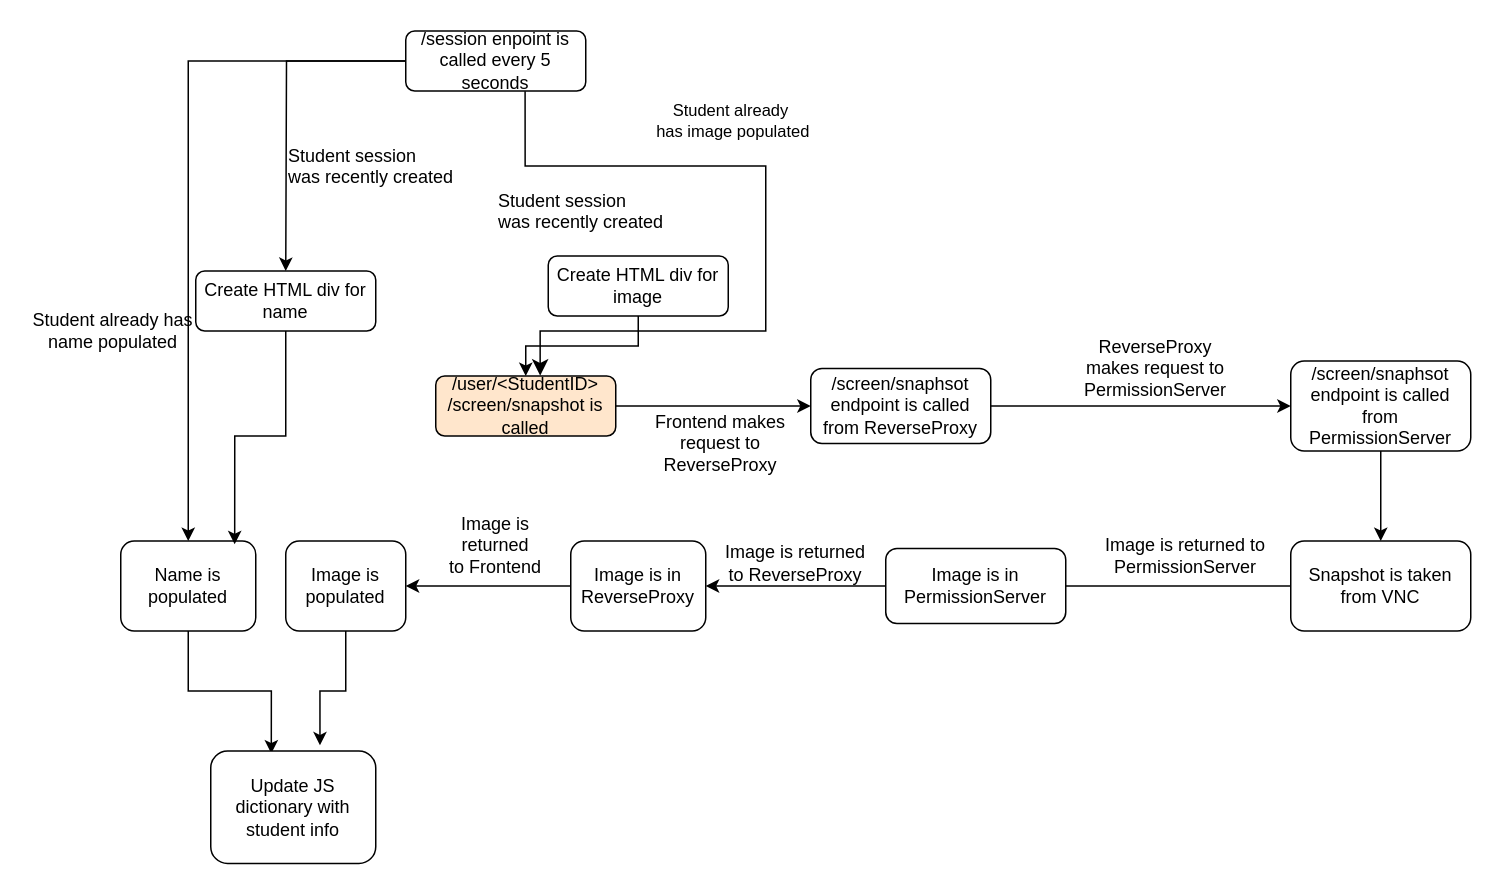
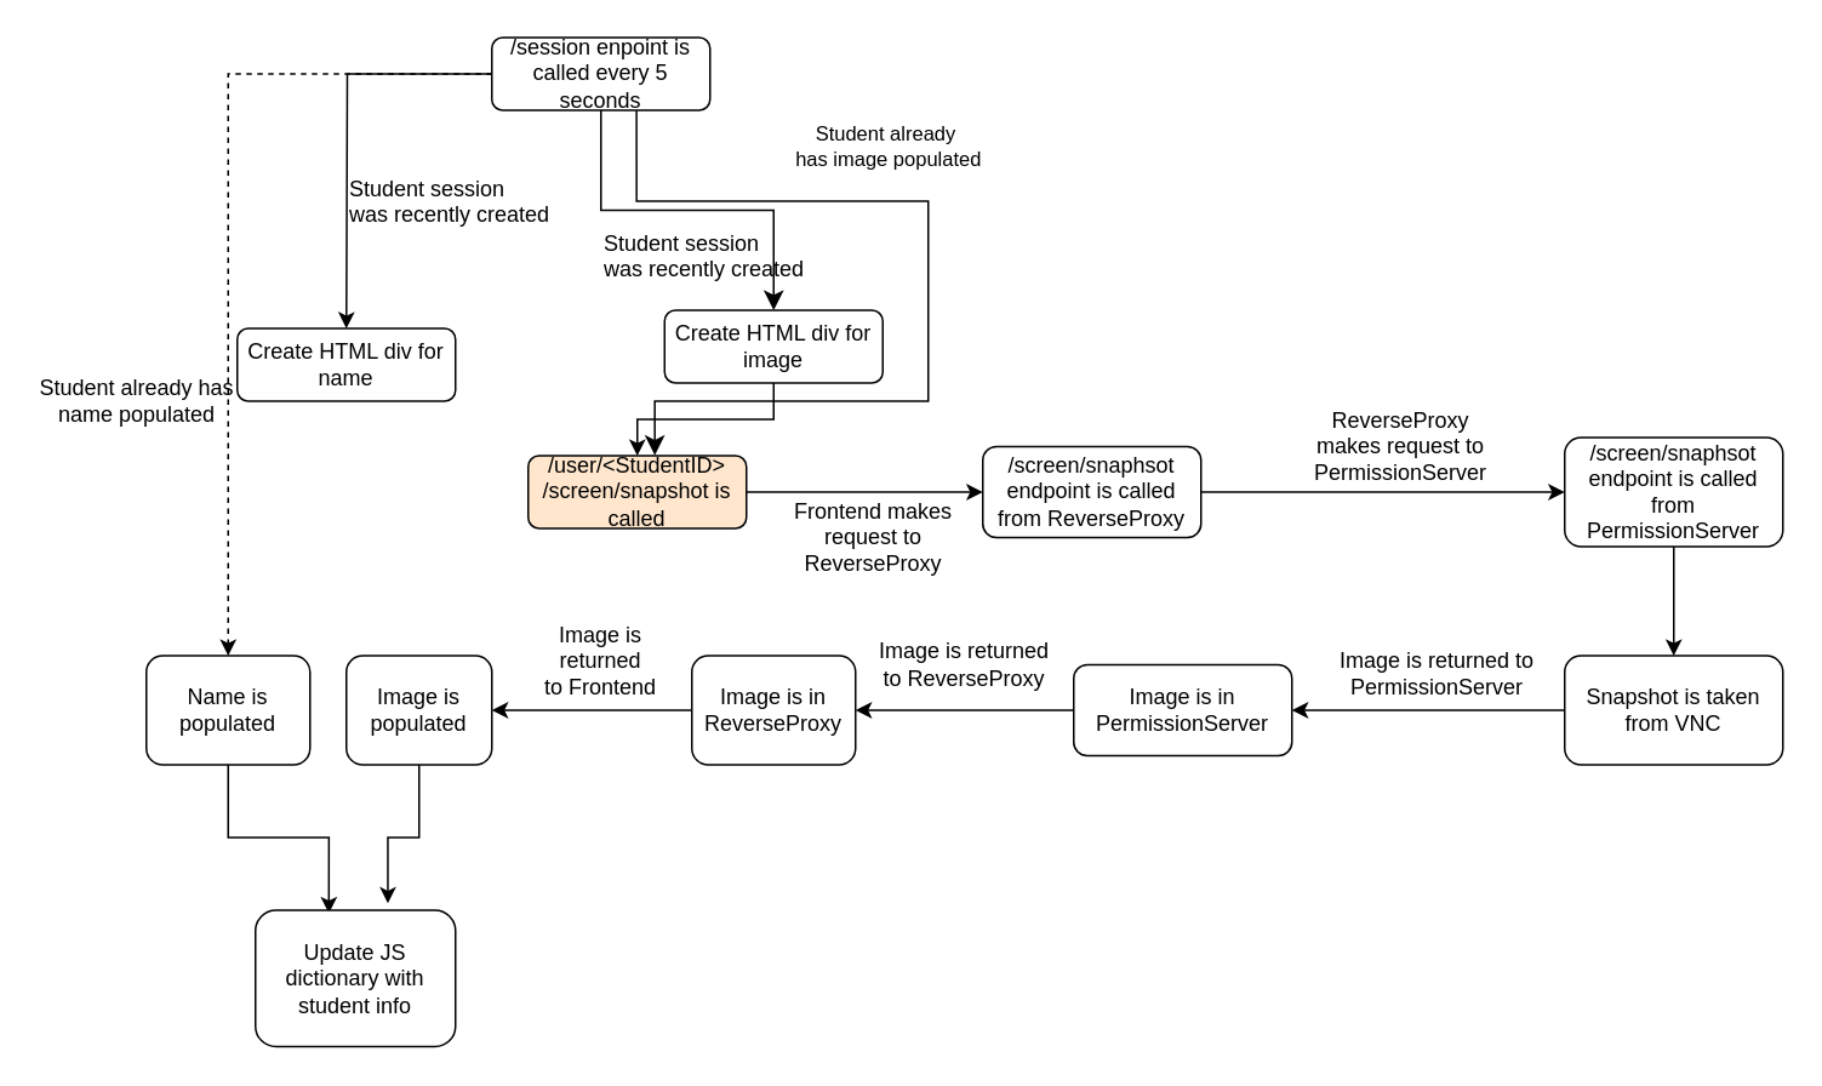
+ <mxCell id="2" value="" style="rounded=0;html=1;jettySize=auto;orthogonalLoop=1;fontSize=11;endArrow=classic;endFill=1;endSize=8;strokeWidth=1;shadow=0;labelBackgroundColor=none;edgeStyle=orthogonalEdgeStyle;entryX=0.5;entryY=0;entryDx=0;entryDy=0;" parent="1" source="5" target="10" edge="1"><mxGeometry relative="1" as="geometry"><mxPoint x="330" y="160" as="targetPoint" /></mxGeometry></mxCell>
- <mxCell id="3" value="" style="edgeStyle=orthogonalEdgeStyle;rounded=0;orthogonalLoop=1;jettySize=auto;html=1;" parent="1" source="5" target="7" edge="1"><mxGeometry relative="1" as="geometry" /></mxCell>
+ <mxCell id="3" value="" style="edgeStyle=orthogonalEdgeStyle;rounded=0;orthogonalLoop=1;jettySize=auto;html=1;dashed=1;" parent="1" source="5" target="7" edge="1"><mxGeometry relative="1" as="geometry" /></mxCell>
- <mxCell id="34" style="edgeStyle=orthogonalEdgeStyle;rounded=0;orthogonalLoop=1;jettySize=auto;html=1;exitX=0.5;exitY=1;exitDx=0;exitDy=0;entryX=0.844;entryY=0.037;entryDx=0;entryDy=0;entryPerimeter=0;" edge="1" parent="1" source="35" target="7"><mxGeometry relative="1" as="geometry" /></mxCell>
- <mxCell id="30" value="Image is&amp;nbsp;returned&lt;br&gt;to ReverseProxy" style="text;html=1;strokeColor=none;fillColor=none;align=center;verticalAlign=middle;whiteSpace=wrap;rounded=0;" parent="1" vertex="1"><mxGeometry x="480" y="345" width="100" height="60" as="geometry" /></mxCell>
+ <mxCell id="30" value="Image is&amp;nbsp;returned&lt;br&gt;to ReverseProxy" style="text;html=1;strokeColor=none;fillColor=none;align=center;verticalAlign=middle;whiteSpace=wrap;rounded=0;" parent="1" vertex="1"><mxGeometry x="480" y="335" width="100" height="60" as="geometry" /></mxCell>
- <mxCell id="19" value="" style="edgeStyle=orthogonalEdgeStyle;rounded=0;orthogonalLoop=1;jettySize=auto;html=1;endArrow=none;" parent="1" source="20" target="22" edge="1"><mxGeometry relative="1" as="geometry" /></mxCell>
+ <mxCell id="19" value="" style="edgeStyle=orthogonalEdgeStyle;rounded=0;orthogonalLoop=1;jettySize=auto;html=1;" parent="1" source="20" target="22" edge="1"><mxGeometry relative="1" as="geometry" /></mxCell>
